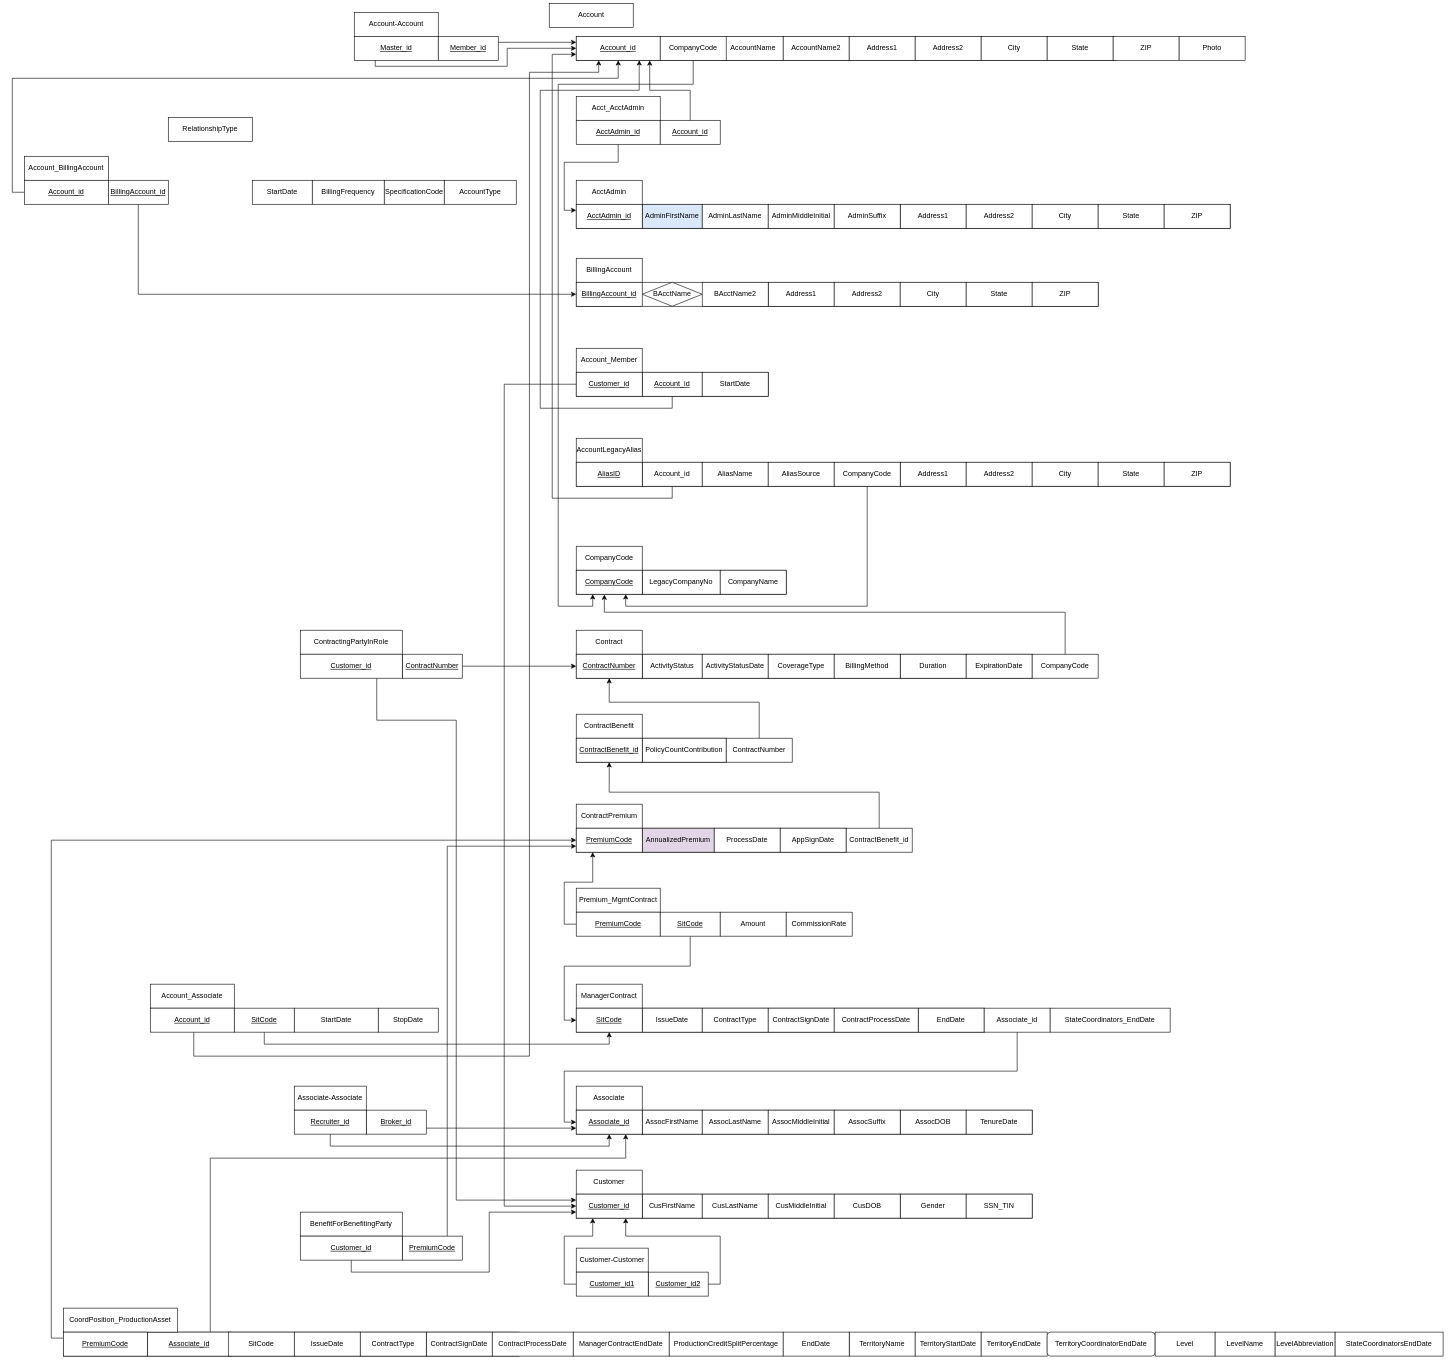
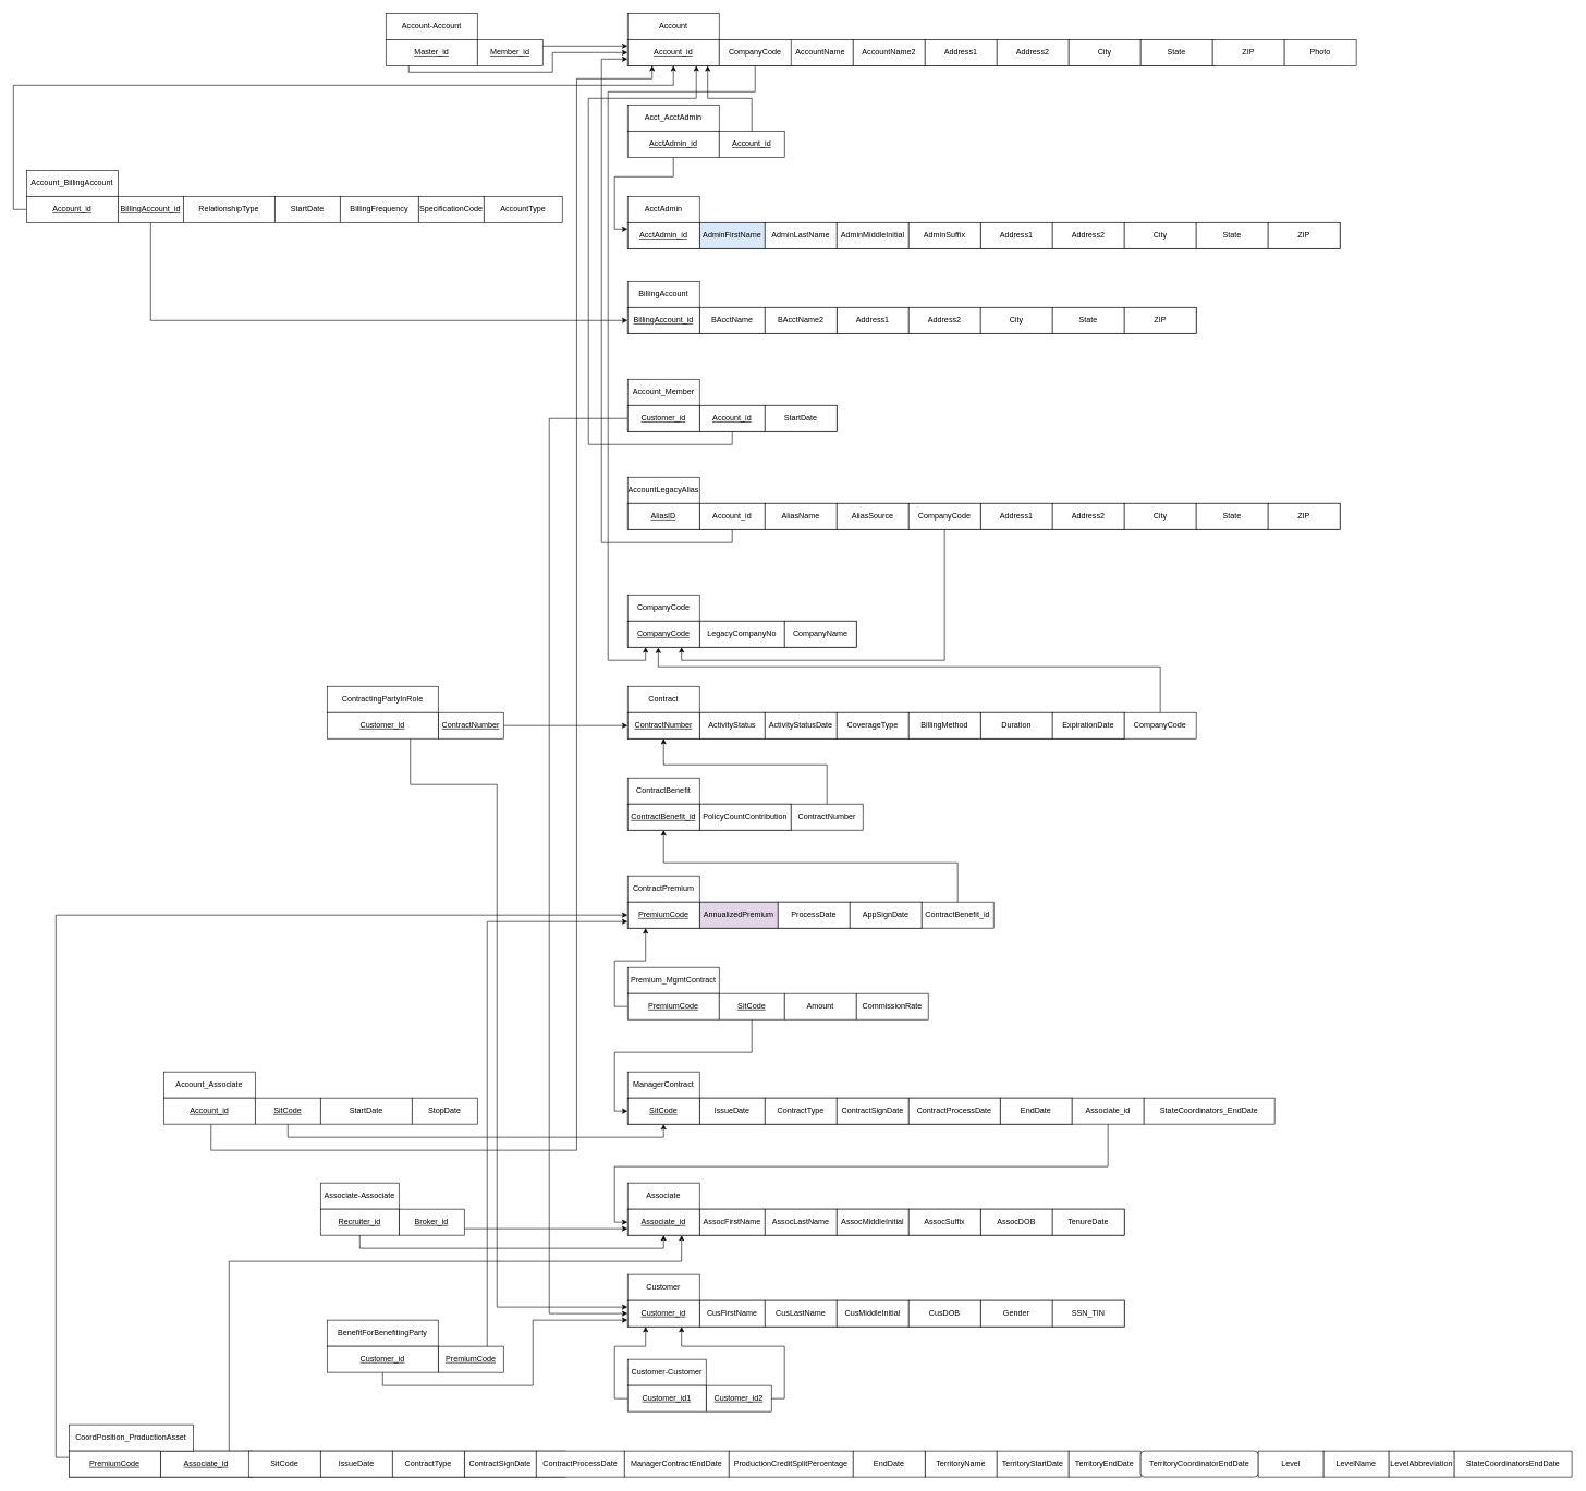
- <mxCell id="12" value="Account" style="rounded=0;whiteSpace=wrap;html=1;" vertex="1" parent="1"><mxGeometry x="915" y="5" width="140" height="40" as="geometry" /></mxCell>
+ <mxCell id="12" value="Account" style="rounded=0;whiteSpace=wrap;html=1;" vertex="1" parent="1"><mxGeometry x="960" y="20" width="140" height="40" as="geometry" /></mxCell>
- <mxCell id="135" value="&lt;span style=&quot;border-color: var(--border-color);&quot;&gt;RelationshipType&lt;/span&gt;" style="rounded=0;whiteSpace=wrap;html=1;" vertex="1" parent="1"><mxGeometry x="280" y="195" width="140" height="40" as="geometry" /></mxCell>
+ <mxCell id="135" value="&lt;span style=&quot;border-color: var(--border-color);&quot;&gt;RelationshipType&lt;/span&gt;" style="rounded=0;whiteSpace=wrap;html=1;" vertex="1" parent="1"><mxGeometry x="280" y="300" width="140" height="40" as="geometry" /></mxCell>
- <mxCell id="30" value="BAcctName" style="rhombus;whiteSpace=wrap;html=1;" vertex="1" parent="1"><mxGeometry x="1070" y="470" width="100" height="40" as="geometry" /></mxCell>
+ <mxCell id="30" value="BAcctName" style="rounded=0;whiteSpace=wrap;html=1;" vertex="1" parent="1"><mxGeometry x="1070" y="470" width="100" height="40" as="geometry" /></mxCell>
